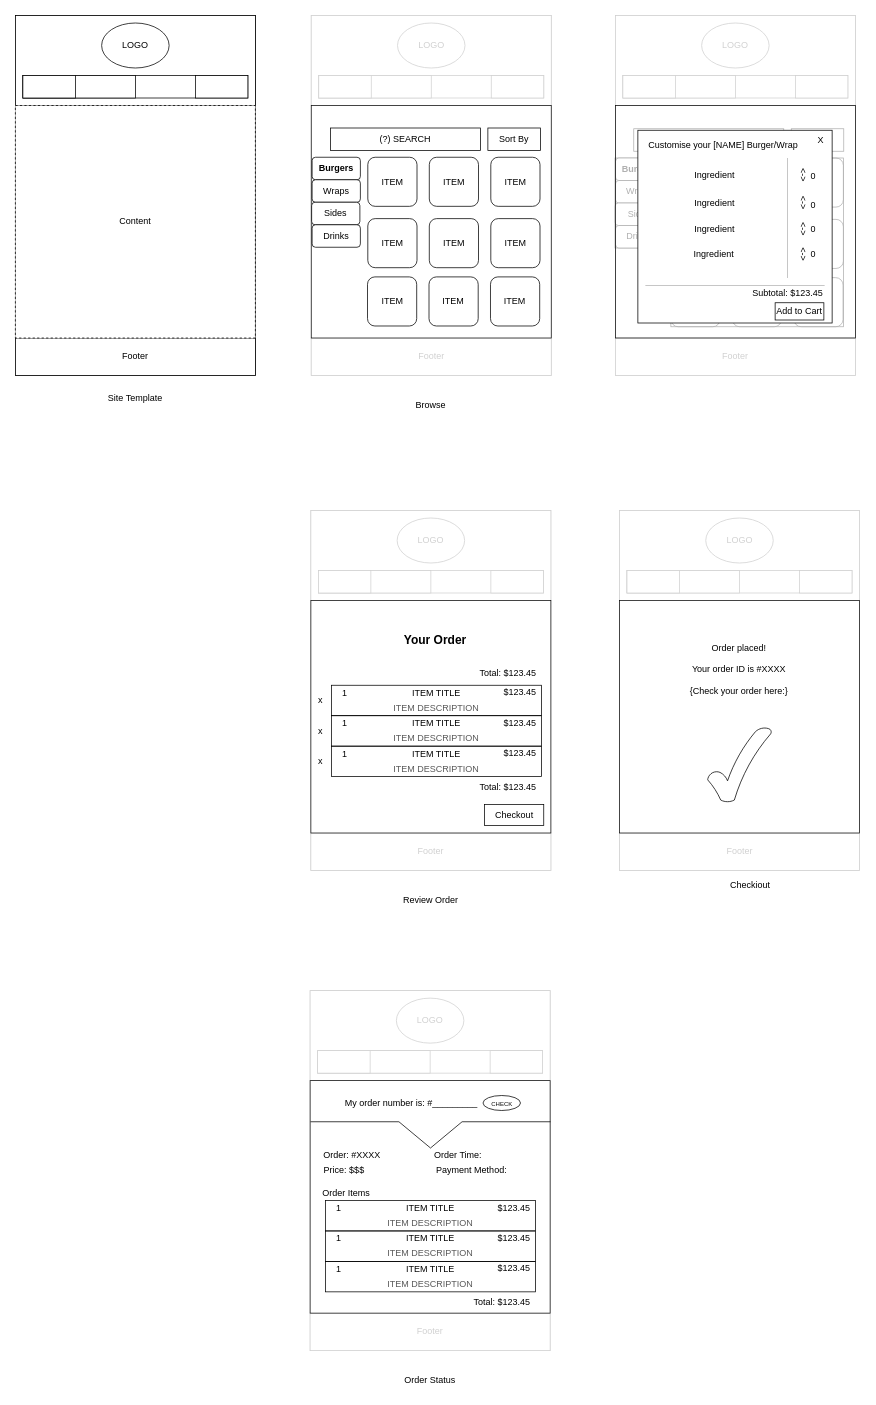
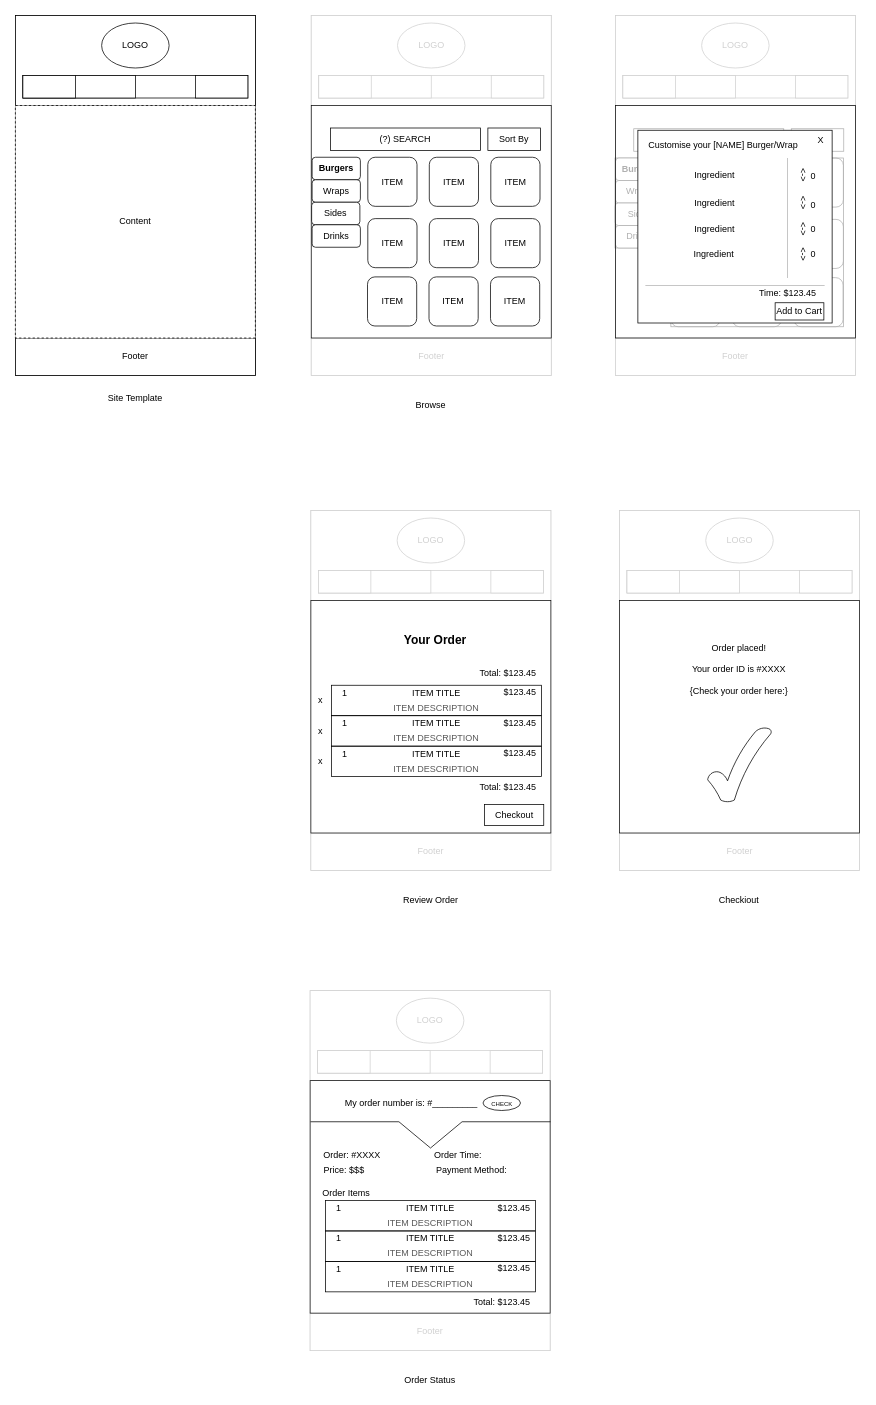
- <mxCell id="121" value="Subtotal: $123.45" style="text;html=1;strokeColor=none;fillColor=none;align=center;verticalAlign=middle;whiteSpace=wrap;rounded=0;shadow=0;" parent="115" vertex="1"><mxGeometry x="150" y="208" width="100" height="20" as="geometry" /></mxCell>
+ <mxCell id="121" value="Time: $123.45" style="text;html=1;strokeColor=none;fillColor=none;align=center;verticalAlign=middle;whiteSpace=wrap;rounded=0;shadow=0;" parent="115" vertex="1"><mxGeometry x="150" y="208" width="100" height="20" as="geometry" /></mxCell>
- <mxCell id="146" value="Checkiout" style="text;html=1;strokeColor=none;fillColor=none;align=center;verticalAlign=middle;whiteSpace=wrap;rounded=0;" parent="1" vertex="1"><mxGeometry x="840" y="1170" width="320" height="20" as="geometry" /></mxCell>
+ <mxCell id="146" value="Checkiout" style="text;html=1;strokeColor=none;fillColor=none;align=center;verticalAlign=middle;whiteSpace=wrap;rounded=0;" parent="1" vertex="1"><mxGeometry x="825" y="1190" width="320" height="20" as="geometry" /></mxCell>
